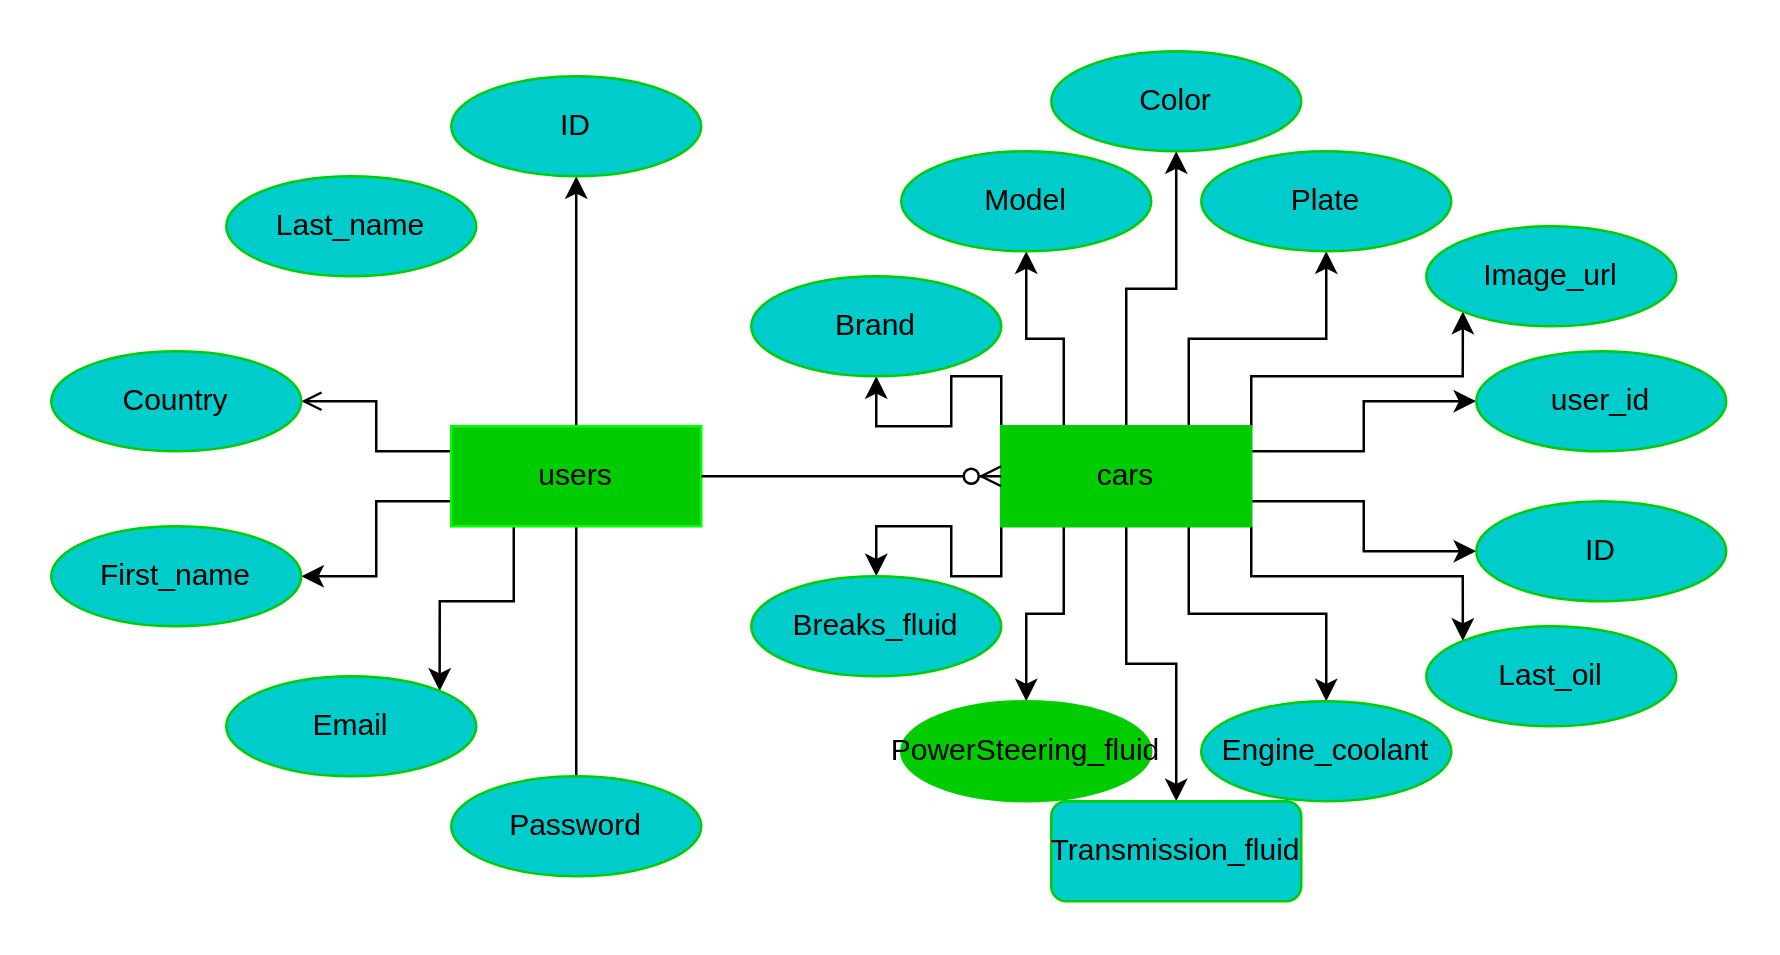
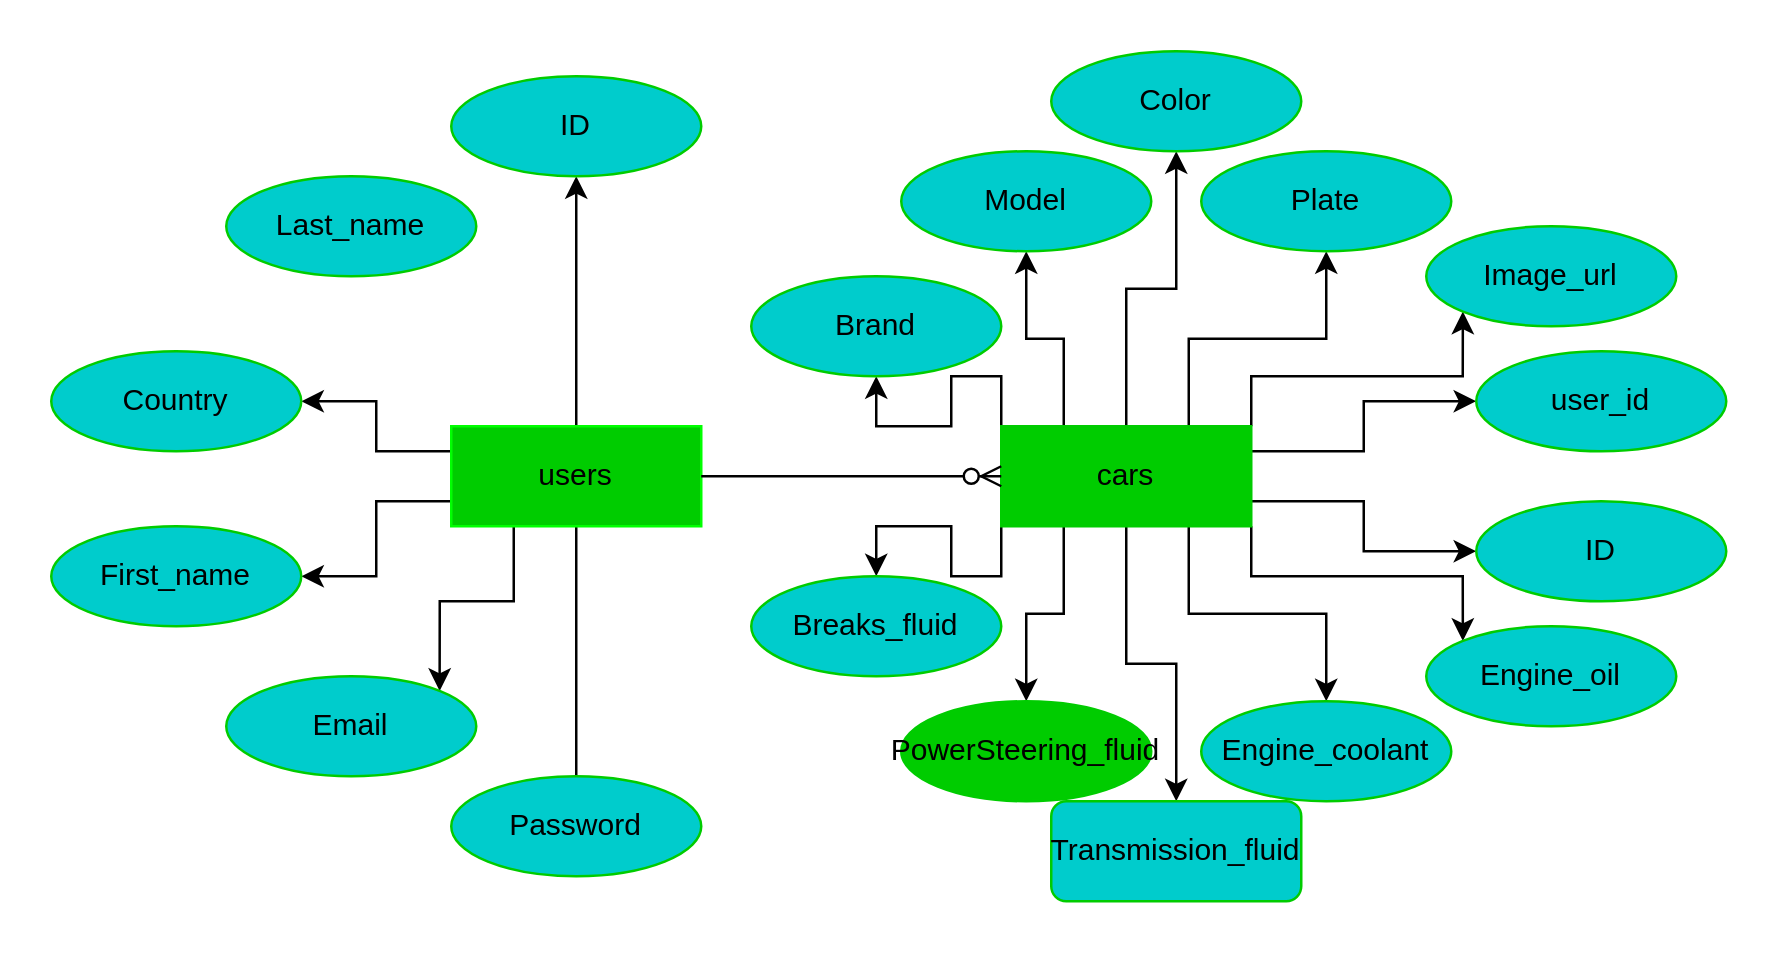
- <mxCell id="5" style="edgeStyle=orthogonalEdgeStyle;rounded=0;orthogonalLoop=1;jettySize=auto;html=1;exitX=0;exitY=0.25;exitDx=0;exitDy=0;entryX=1;entryY=0.5;entryDx=0;entryDy=0;endArrow=open;" edge="1" parent="1" source="7" target="21"><mxGeometry relative="1" as="geometry" /></mxCell>
+ <mxCell id="5" style="edgeStyle=orthogonalEdgeStyle;rounded=0;orthogonalLoop=1;jettySize=auto;html=1;exitX=0;exitY=0.25;exitDx=0;exitDy=0;entryX=1;entryY=0.5;entryDx=0;entryDy=0;" edge="1" parent="1" source="7" target="21"><mxGeometry relative="1" as="geometry" /></mxCell>
- <mxCell id="34" value="Last_oil" style="ellipse;whiteSpace=wrap;html=1;align=center;strokeColor=#00CC00;fillColor=#00CCCC;" vertex="1" parent="1"><mxGeometry x="570" y="250" width="100" height="40" as="geometry" /></mxCell>
+ <mxCell id="34" value="Engine_oil" style="ellipse;whiteSpace=wrap;html=1;align=center;strokeColor=#00CC00;fillColor=#00CCCC;" vertex="1" parent="1"><mxGeometry x="570" y="250" width="100" height="40" as="geometry" /></mxCell>
